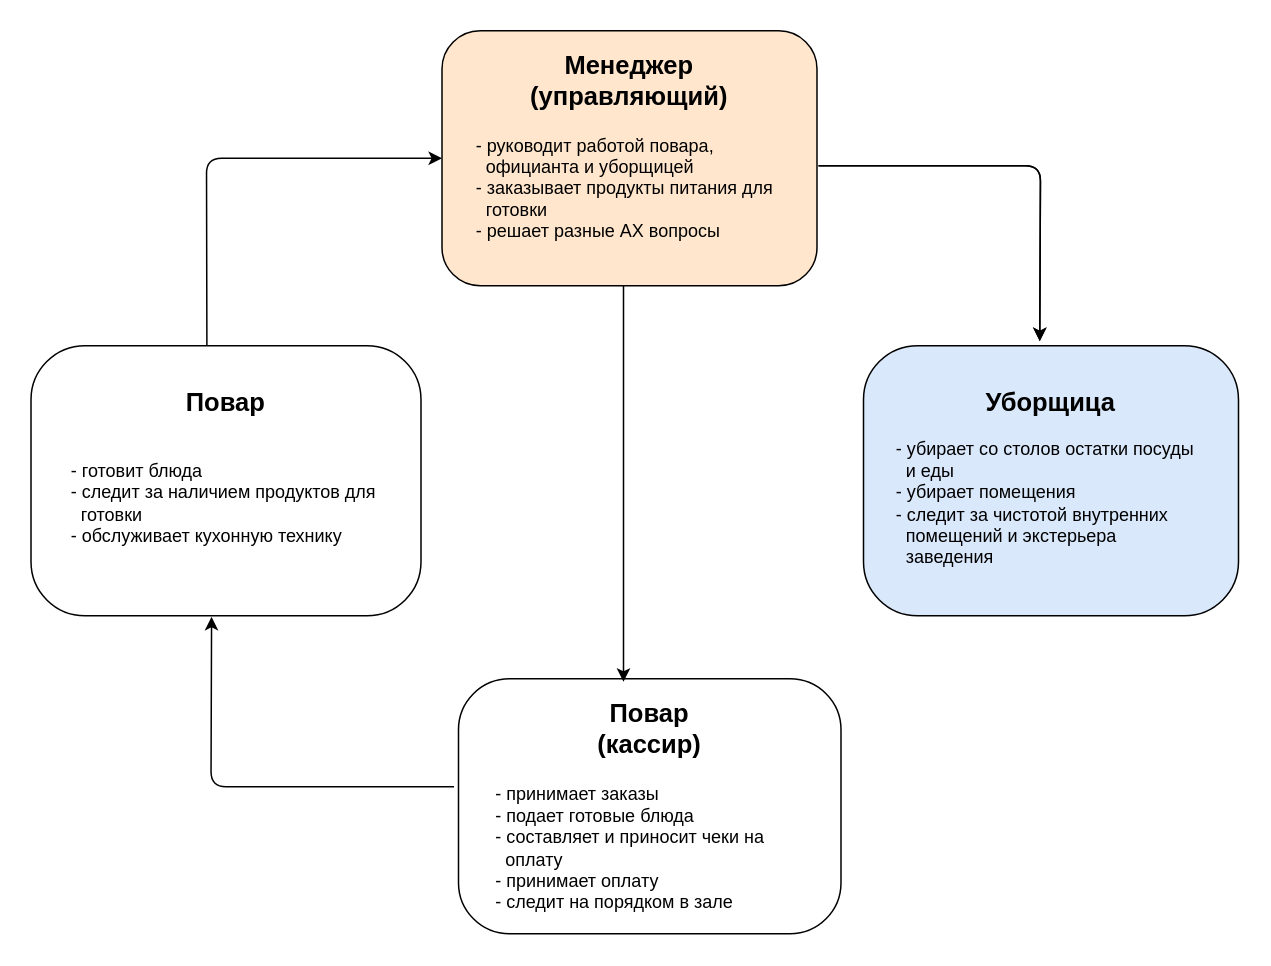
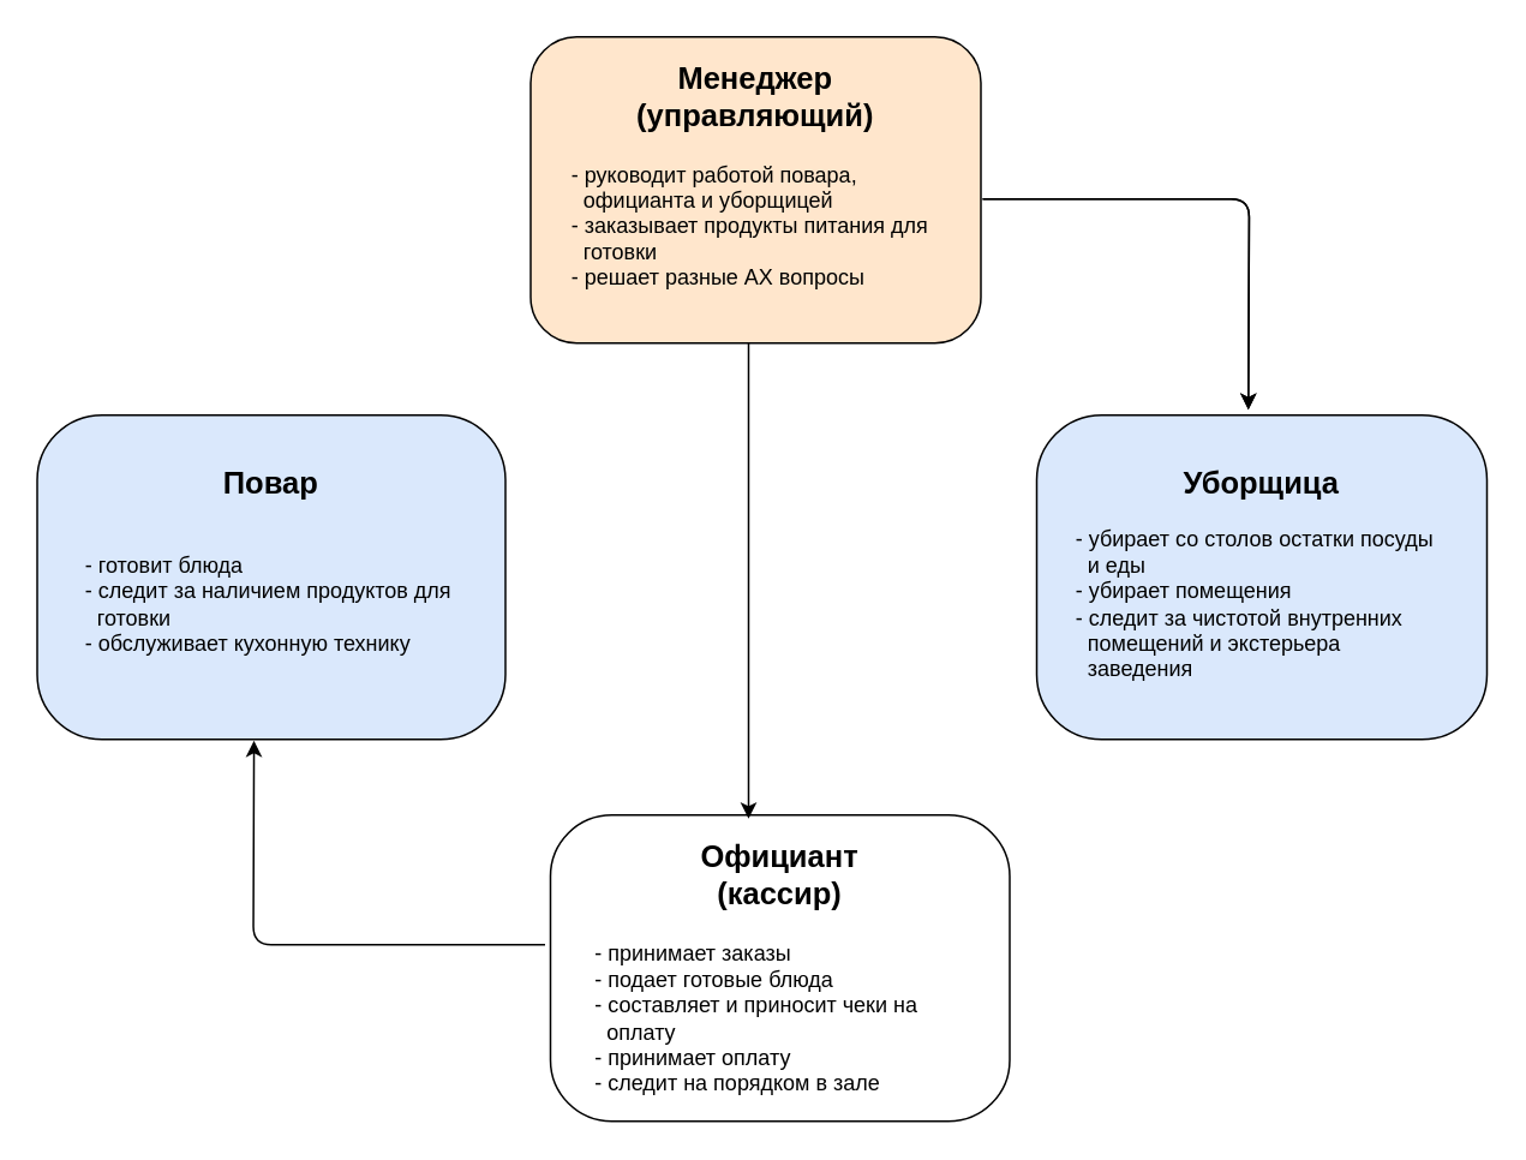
- <mxCell id="12" value="" style="endArrow=classic;html=1;exitX=0.451;exitY=-0.001;exitDx=0;exitDy=0;exitPerimeter=0;entryX=0;entryY=0.5;entryDx=0;entryDy=0;" edge="1" parent="1" source="3" target="2"><mxGeometry width="50" height="50" relative="1" as="geometry"><mxPoint x="415" y="220" as="sourcePoint" /><mxPoint x="465" y="170" as="targetPoint" /><Array as="points"><mxPoint x="137" y="105" /></Array></mxGeometry></mxCell>
- <mxCell id="3" value="Повар&lt;br&gt;&lt;br&gt;&lt;br&gt;&lt;br&gt;&lt;br&gt;&lt;br&gt;" style="rounded=1;whiteSpace=wrap;html=1;fontStyle=1;fontSize=17;arcSize=20;" parent="1" vertex="1"><mxGeometry x="20" y="230" width="260" height="180" as="geometry" /></mxCell>
+ <mxCell id="3" value="Повар&lt;br&gt;&lt;br&gt;&lt;br&gt;&lt;br&gt;&lt;br&gt;&lt;br&gt;" style="rounded=1;whiteSpace=wrap;html=1;fontStyle=1;fontSize=17;arcSize=20;fillColor=#dae8fc;" parent="1" vertex="1"><mxGeometry x="20" y="230" width="260" height="180" as="geometry" /></mxCell>
- <mxCell id="4" value="Повар&lt;br&gt;(кассир)&lt;br&gt;&lt;br&gt;&lt;br&gt;&lt;br&gt;&lt;br&gt;&lt;br&gt;" style="rounded=1;whiteSpace=wrap;html=1;fontStyle=1;fontSize=17;arcSize=20;" parent="1" vertex="1"><mxGeometry x="305" y="452" width="255" height="170" as="geometry" /></mxCell>
+ <mxCell id="4" value="Официант&lt;br&gt;(кассир)&lt;br&gt;&lt;br&gt;&lt;br&gt;&lt;br&gt;&lt;br&gt;&lt;br&gt;" style="rounded=1;whiteSpace=wrap;html=1;fontStyle=1;fontSize=17;arcSize=20;" parent="1" vertex="1"><mxGeometry x="305" y="452" width="255" height="170" as="geometry" /></mxCell>
